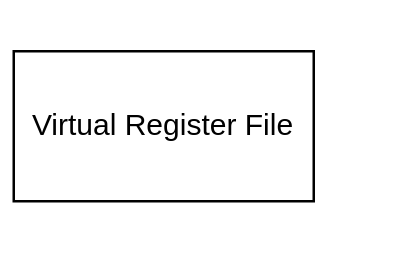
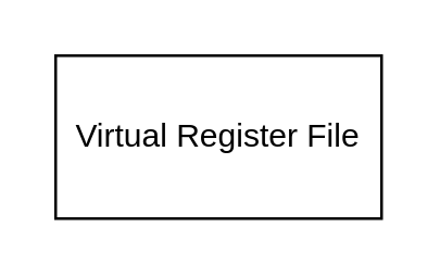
- <mxCell id="2" value="Virtual Register File" style="rounded=0;whiteSpace=wrap;html=1;" vertex="1" parent="1"><mxGeometry x="5" y="20" width="120" height="60" as="geometry" /></mxCell>
+ <mxCell id="2" value="Virtual Register File" style="rounded=0;whiteSpace=wrap;html=1;" vertex="1" parent="1"><mxGeometry x="20" y="20" width="120" height="60" as="geometry" /></mxCell>
